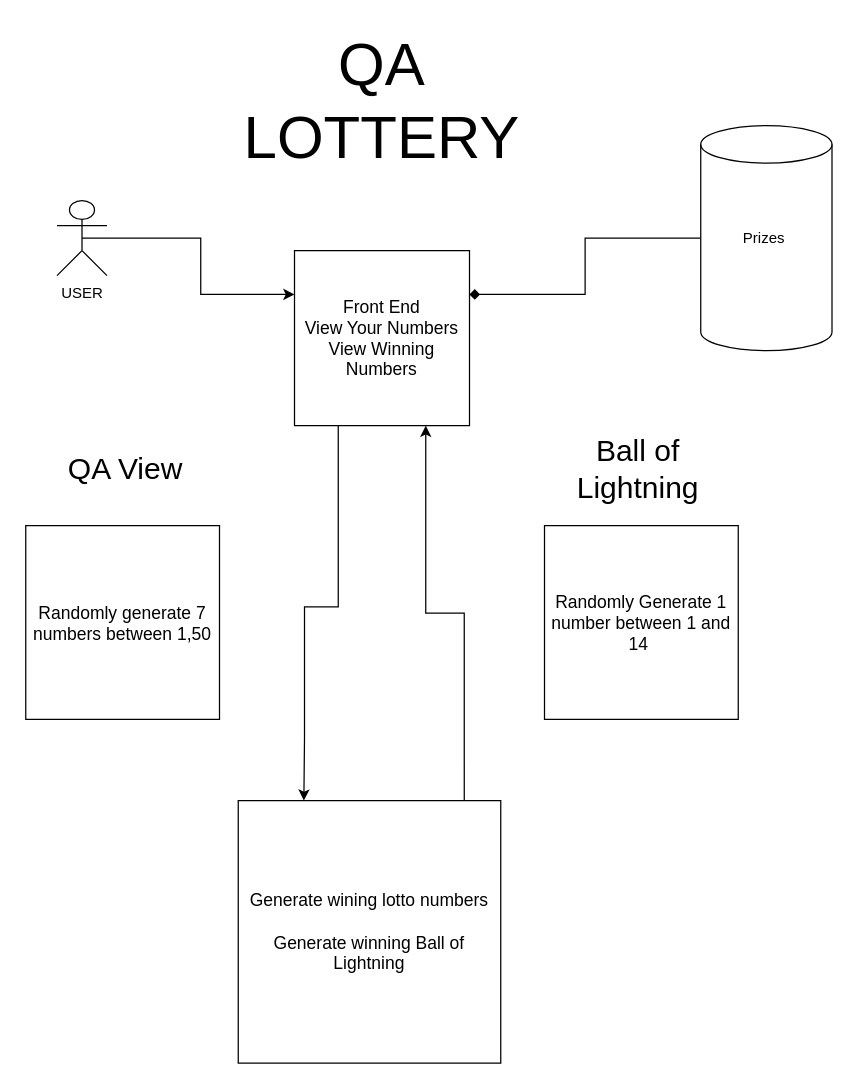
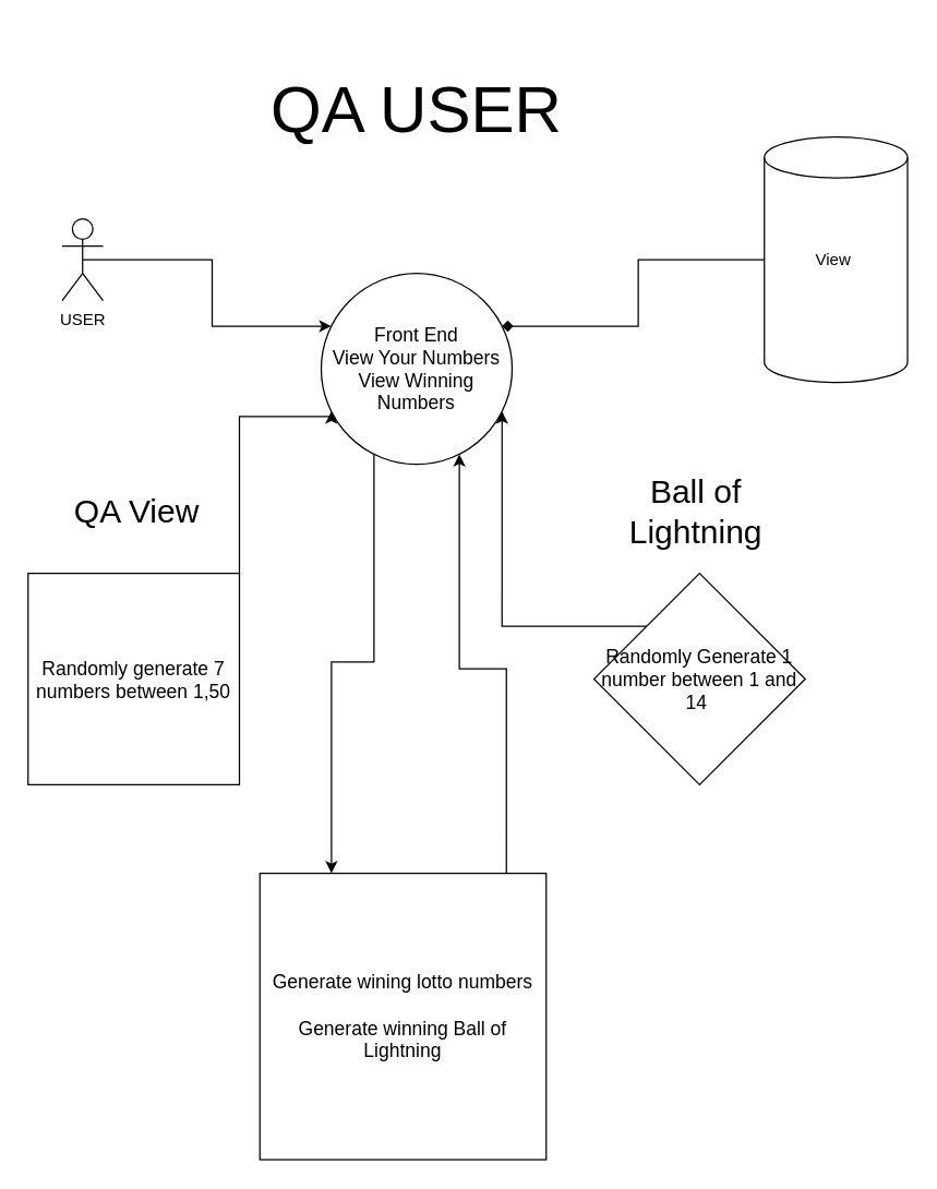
- <mxCell id="6" value="&lt;font style=&quot;font-size: 48px&quot;&gt;QA LOTTERY&lt;/font&gt;" style="text;html=1;strokeColor=none;fillColor=none;align=center;verticalAlign=middle;whiteSpace=wrap;rounded=0;" parent="1" vertex="1"><mxGeometry x="160" y="20" width="290" height="120" as="geometry" /></mxCell>
+ <mxCell id="6" value="&lt;font style=&quot;font-size: 48px&quot;&gt;QA USER&lt;/font&gt;" style="text;html=1;strokeColor=none;fillColor=none;align=center;verticalAlign=middle;whiteSpace=wrap;rounded=0;" parent="1" vertex="1"><mxGeometry x="160" y="20" width="290" height="120" as="geometry" /></mxCell>
- <mxCell id="8" value="USER" style="shape=umlActor;verticalLabelPosition=bottom;verticalAlign=top;html=1;outlineConnect=0;" parent="1" vertex="1"><mxGeometry x="45" y="160" width="40" height="60" as="geometry" /></mxCell>
+ <mxCell id="8" value="USER" style="shape=umlActor;verticalLabelPosition=bottom;verticalAlign=top;html=1;outlineConnect=0;" parent="1" vertex="1"><mxGeometry x="45" y="160" width="30" height="60" as="geometry" /></mxCell>
- <mxCell id="16" value="Prizes&amp;nbsp;" style="shape=cylinder2;whiteSpace=wrap;html=1;boundedLbl=1;backgroundOutline=1;size=15;" parent="1" vertex="1"><mxGeometry x="560" y="100" width="105" height="180" as="geometry" /></mxCell>
+ <mxCell id="16" value="View&amp;nbsp;" style="shape=cylinder2;whiteSpace=wrap;html=1;boundedLbl=1;backgroundOutline=1;size=15;" parent="1" vertex="1"><mxGeometry x="560" y="100" width="105" height="180" as="geometry" /></mxCell>
- <mxCell id="5" value="&lt;font style=&quot;font-size: 14px&quot;&gt;Front End&lt;br&gt;View Your Numbers&lt;br&gt;View Winning Numbers&lt;br&gt;&lt;/font&gt;" style="whiteSpace=wrap;html=1;aspect=fixed;" parent="1" vertex="1"><mxGeometry x="235" y="200" width="140" height="140" as="geometry" /></mxCell>
+ <mxCell id="5" value="&lt;font style=&quot;font-size: 14px&quot;&gt;Front End&lt;br&gt;View Your Numbers&lt;br&gt;View Winning Numbers&lt;br&gt;&lt;/font&gt;" style="ellipse;whiteSpace=wrap;html=1;aspect=fixed;" parent="1" vertex="1"><mxGeometry x="235" y="200" width="140" height="140" as="geometry" /></mxCell>
+ <mxCell id="9" style="edgeStyle=orthogonalEdgeStyle;rounded=0;orthogonalLoop=1;jettySize=auto;html=1;exitX=1;exitY=0;exitDx=0;exitDy=0;entryX=0;entryY=0.75;entryDx=0;entryDy=0;" parent="1" source="10" target="5" edge="1"><mxGeometry relative="1" as="geometry"><mxPoint x="285" y="350" as="targetPoint" /><Array as="points"><mxPoint x="175" y="305" /></Array></mxGeometry></mxCell>
+ <mxCell id="11" style="edgeStyle=orthogonalEdgeStyle;rounded=0;orthogonalLoop=1;jettySize=auto;html=1;exitX=0;exitY=0;exitDx=0;exitDy=0;entryX=1;entryY=0.75;entryDx=0;entryDy=0;" parent="1" source="12" target="5" edge="1"><mxGeometry relative="1" as="geometry"><mxPoint x="335" y="360" as="targetPoint" /></mxGeometry></mxCell>
- <mxCell id="12" value="&lt;font style=&quot;font-size: 14px&quot;&gt;Randomly Generate 1 number between 1 and 14&amp;nbsp;&lt;/font&gt;" style="whiteSpace=wrap;html=1;aspect=fixed;" parent="1" vertex="1"><mxGeometry x="435" y="420" width="155" height="155" as="geometry" /></mxCell>
+ <mxCell id="12" value="&lt;font style=&quot;font-size: 14px&quot;&gt;Randomly Generate 1 number between 1 and 14&amp;nbsp;&lt;/font&gt;" style="rhombus;whiteSpace=wrap;html=1;aspect=fixed;" parent="1" vertex="1"><mxGeometry x="435" y="420" width="155" height="155" as="geometry" /></mxCell>
